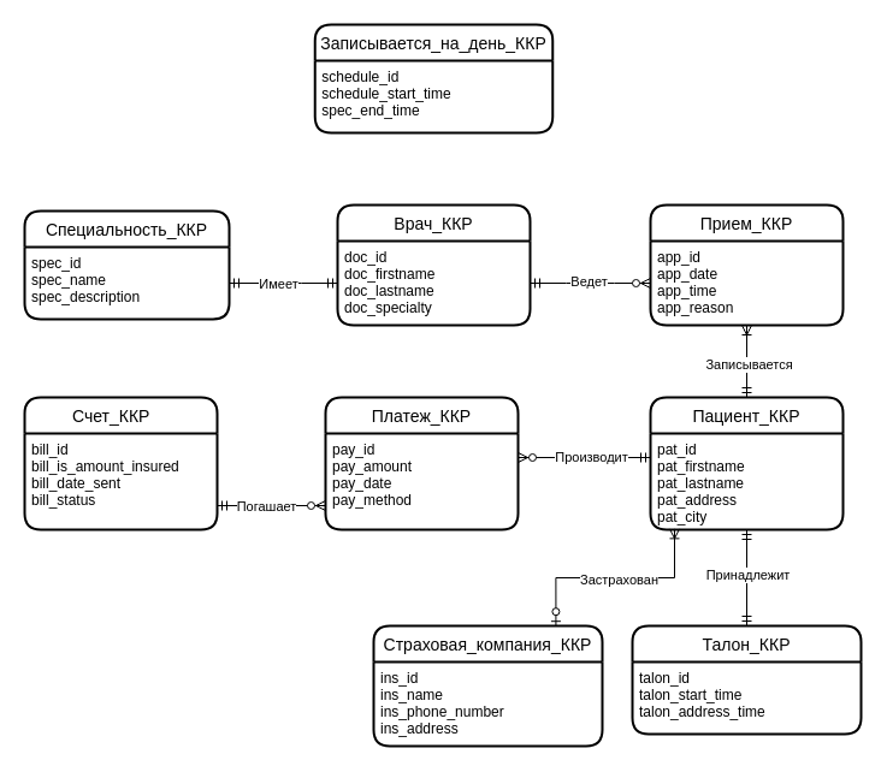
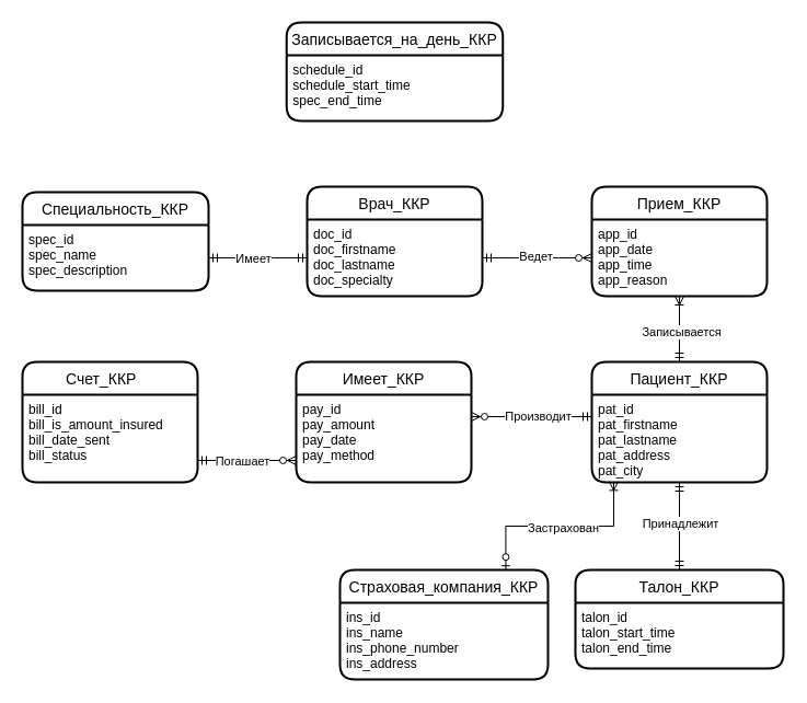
- <mxCell id="6" value="Платеж_ККР" style="swimlane;childLayout=stackLayout;horizontal=1;startSize=30;horizontalStack=0;rounded=1;fontSize=14;fontStyle=0;strokeWidth=2;resizeParent=0;resizeLast=1;shadow=0;dashed=0;align=center;" parent="1" vertex="1"><mxGeometry x="270" y="330" width="160" height="110" as="geometry" /></mxCell>
+ <mxCell id="6" value="Имеет_ККР" style="swimlane;childLayout=stackLayout;horizontal=1;startSize=30;horizontalStack=0;rounded=1;fontSize=14;fontStyle=0;strokeWidth=2;resizeParent=0;resizeLast=1;shadow=0;dashed=0;align=center;" parent="1" vertex="1"><mxGeometry x="270" y="330" width="160" height="110" as="geometry" /></mxCell>
- <mxCell id="31" value="talon_id&#10;talon_start_time&#10;talon_address_time&#10;" style="align=left;strokeColor=none;fillColor=none;spacingLeft=4;fontSize=12;verticalAlign=top;resizable=0;rotatable=0;part=1;" vertex="1" parent="30"><mxGeometry y="30" width="190" height="60" as="geometry" /></mxCell>
+ <mxCell id="31" value="talon_id&#10;talon_start_time&#10;talon_end_time&#10;" style="align=left;strokeColor=none;fillColor=none;spacingLeft=4;fontSize=12;verticalAlign=top;resizable=0;rotatable=0;part=1;" vertex="1" parent="30"><mxGeometry y="30" width="190" height="60" as="geometry" /></mxCell>
